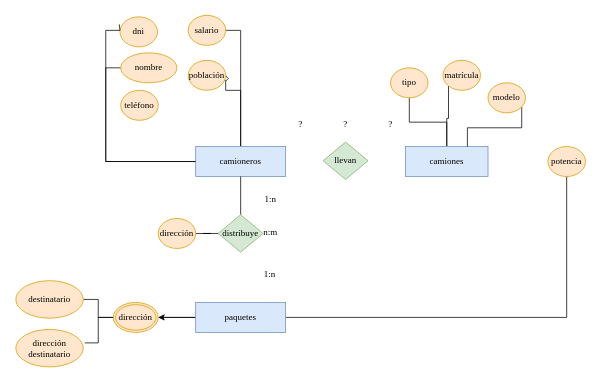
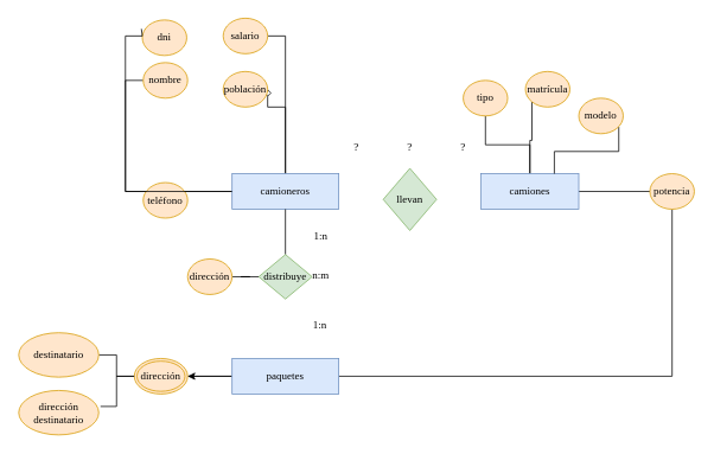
- <mxCell id="21" value="&lt;font face=&quot;Times New Roman&quot;&gt;nombre&lt;/font&gt;" style="ellipse;whiteSpace=wrap;html=1;align=center;fillColor=#ffe6cc;strokeColor=#d79b00;" vertex="1" parent="1"><mxGeometry x="160" y="70" width="75" height="40" as="geometry" /></mxCell>
+ <mxCell id="21" value="&lt;font face=&quot;Times New Roman&quot;&gt;nombre&lt;/font&gt;" style="ellipse;whiteSpace=wrap;html=1;align=center;fillColor=#ffe6cc;strokeColor=#d79b00;" vertex="1" parent="1"><mxGeometry x="160" y="70" width="50" height="40" as="geometry" /></mxCell>
- <mxCell id="22" value="&lt;font face=&quot;Times New Roman&quot;&gt;teléfono&lt;/font&gt;" style="ellipse;whiteSpace=wrap;html=1;align=center;fillColor=#ffe6cc;strokeColor=#d79b00;" vertex="1" parent="1"><mxGeometry x="160" y="120" width="50" height="40" as="geometry" /></mxCell>
+ <mxCell id="22" value="&lt;font face=&quot;Times New Roman&quot;&gt;teléfono&lt;/font&gt;" style="ellipse;whiteSpace=wrap;html=1;align=center;fillColor=#ffe6cc;strokeColor=#d79b00;" vertex="1" parent="1"><mxGeometry x="160" y="205" width="50" height="40" as="geometry" /></mxCell>
- <mxCell id="17" value="&lt;font face=&quot;Times New Roman&quot;&gt;llevan&lt;/font&gt;" style="shape=rhombus;perimeter=rhombusPerimeter;whiteSpace=wrap;html=1;align=center;fillColor=#d5e8d4;strokeColor=#82b366;" vertex="1" parent="1"><mxGeometry x="430" y="189" width="60" height="50" as="geometry" /></mxCell>
+ <mxCell id="17" value="&lt;font face=&quot;Times New Roman&quot;&gt;llevan&lt;/font&gt;" style="shape=rhombus;perimeter=rhombusPerimeter;whiteSpace=wrap;html=1;align=center;fillColor=#d5e8d4;strokeColor=#82b366;" vertex="1" parent="1"><mxGeometry x="430" y="189" width="60" height="70" as="geometry" /></mxCell>
+ <mxCell id="4" style="edgeStyle=orthogonalEdgeStyle;rounded=0;orthogonalLoop=1;jettySize=auto;html=1;entryX=0;entryY=0.5;entryDx=0;entryDy=0;endArrow=none;endFill=0;" edge="1" parent="1" source="5" target="28"><mxGeometry relative="1" as="geometry" /></mxCell>
